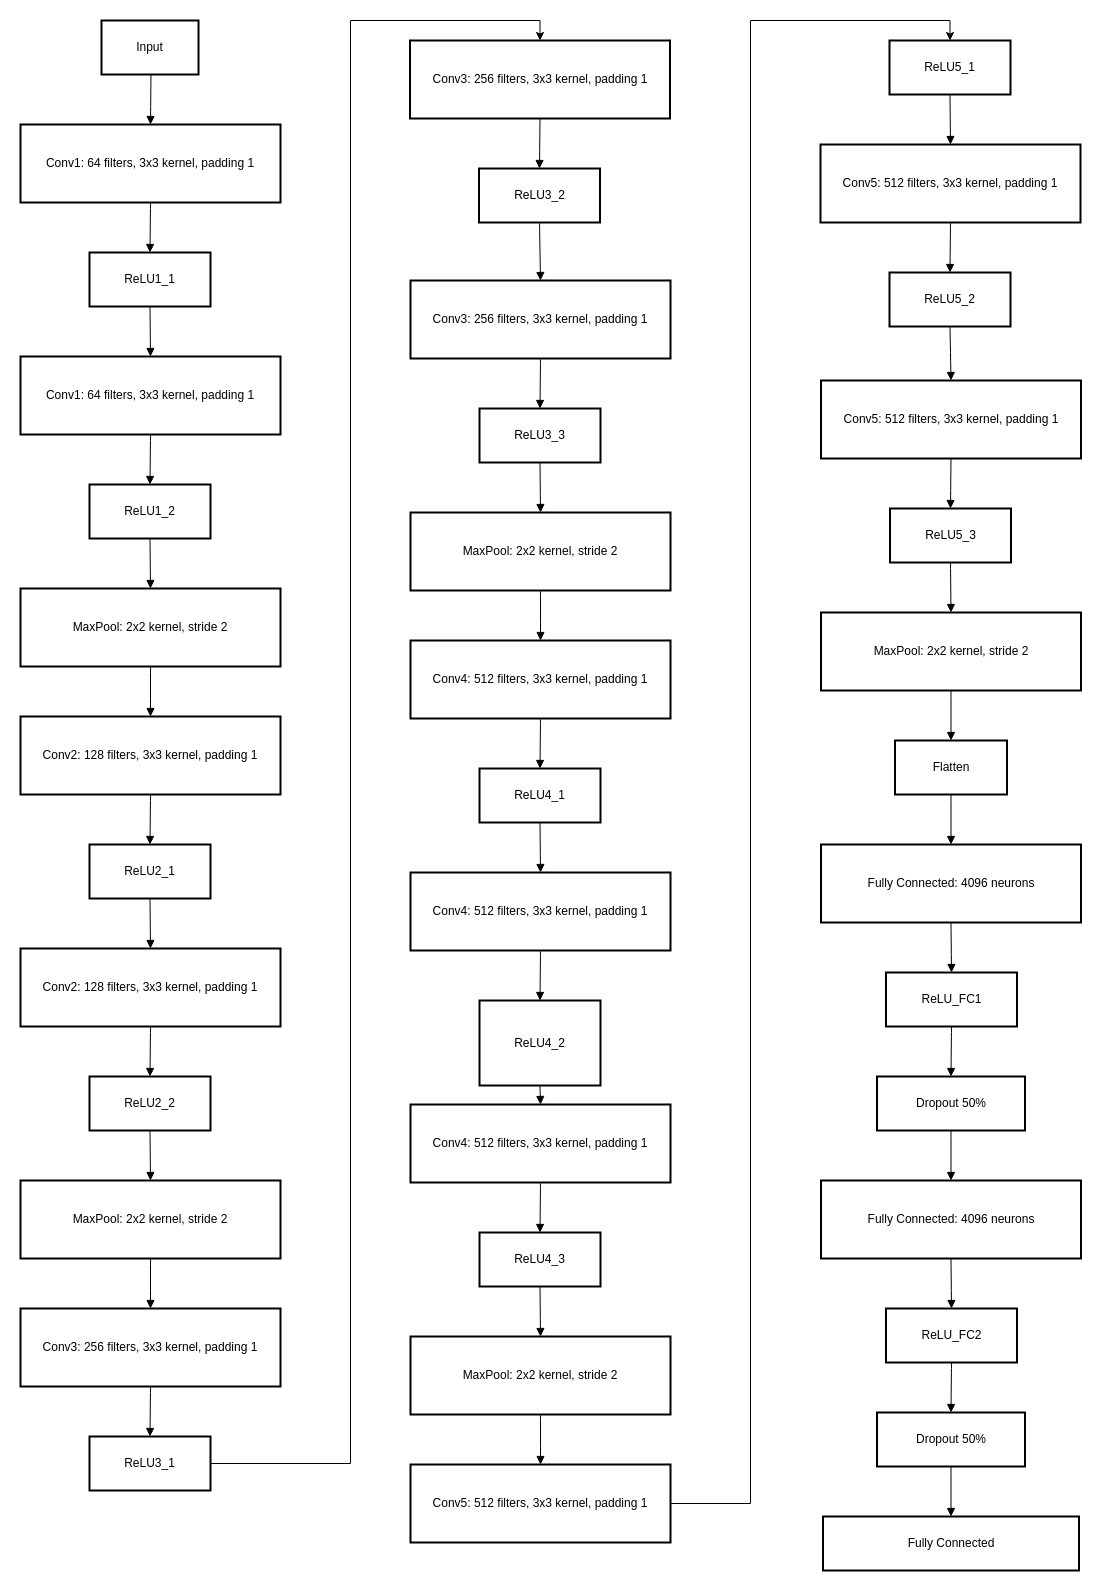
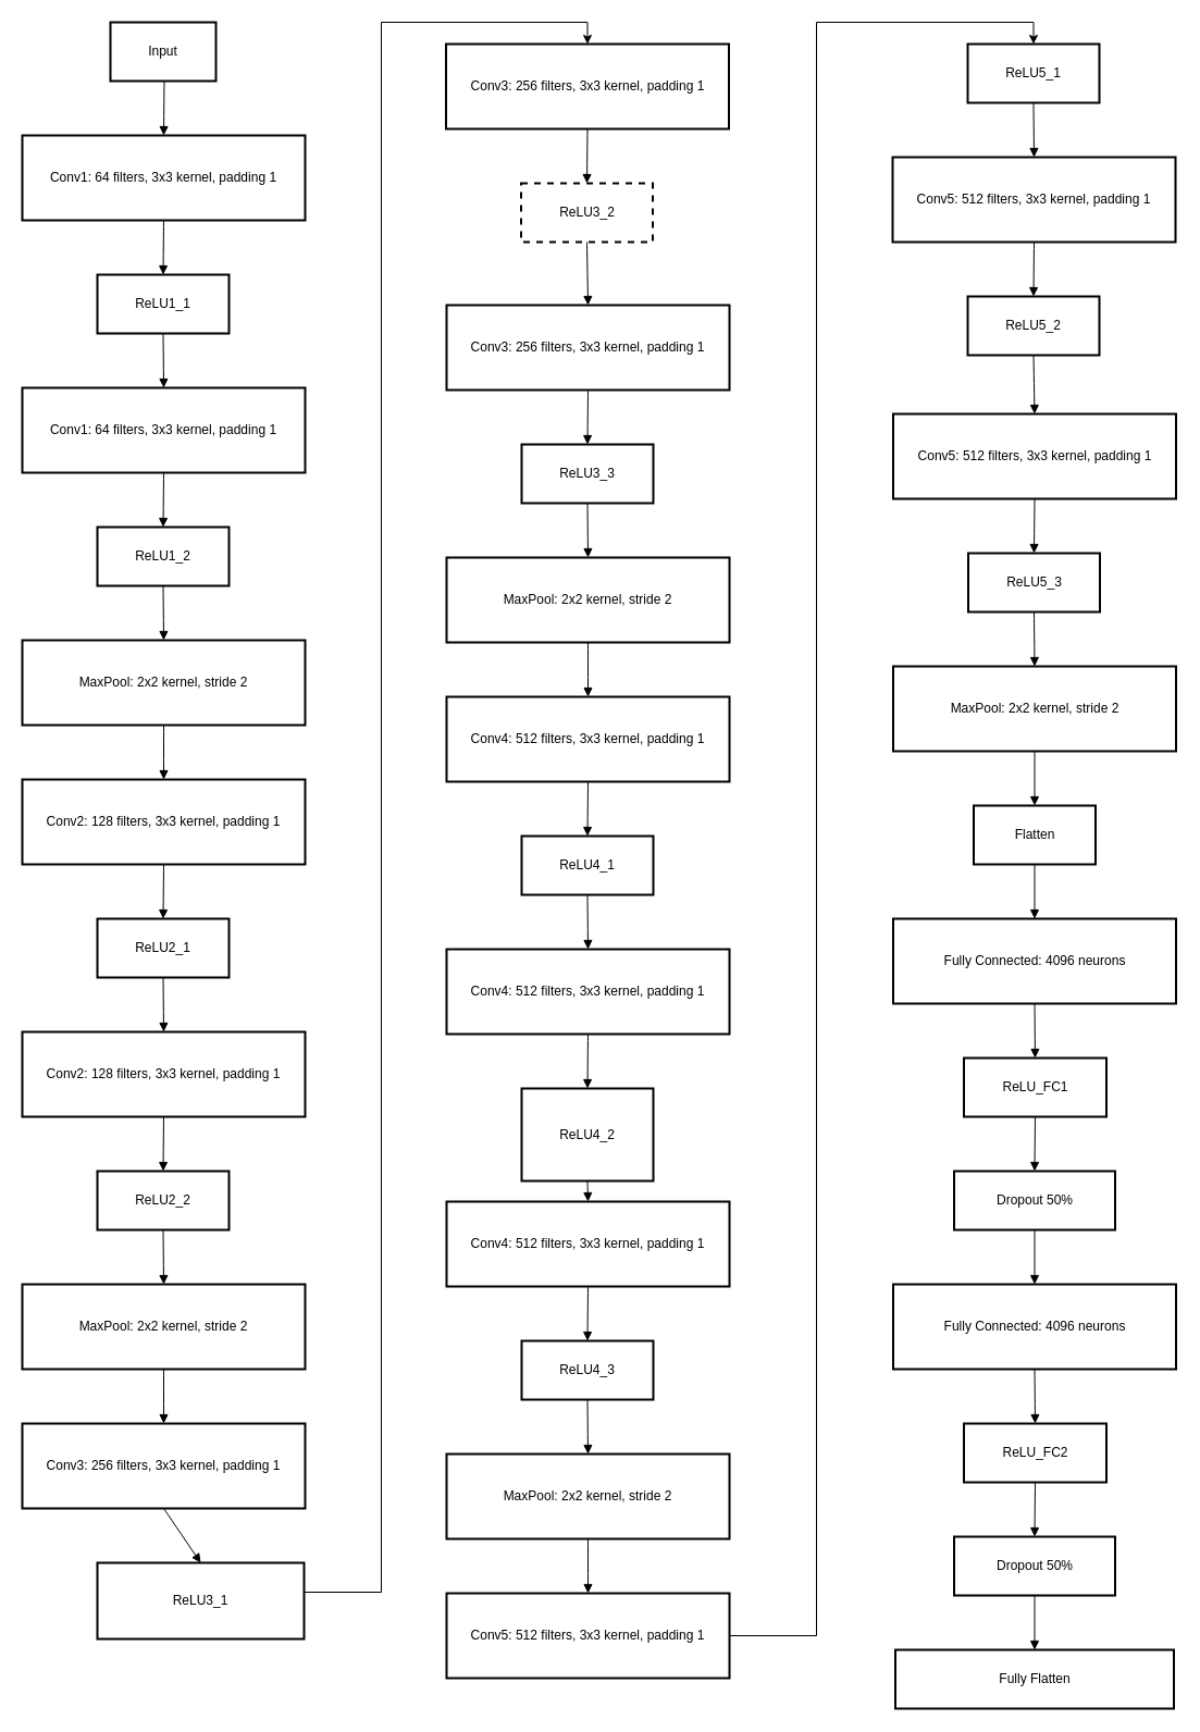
- <mxCell id="17" value="ReLU3_2" style="whiteSpace=wrap;strokeWidth=2;" parent="1" vertex="1"><mxGeometry x="478.5" y="168" width="121" height="54" as="geometry" /></mxCell>
+ <mxCell id="17" value="ReLU3_2" style="whiteSpace=wrap;strokeWidth=2;dashed=1;" parent="1" vertex="1"><mxGeometry x="478.5" y="168" width="121" height="54" as="geometry" /></mxCell>
- <mxCell id="15" value="ReLU3_1" style="whiteSpace=wrap;strokeWidth=2;" parent="1" vertex="1"><mxGeometry x="89" y="1436" width="121" height="54" as="geometry" /></mxCell>
+ <mxCell id="15" value="ReLU3_1" style="whiteSpace=wrap;strokeWidth=2;" parent="1" vertex="1"><mxGeometry x="89" y="1436" width="190" height="70" as="geometry" /></mxCell>
- <mxCell id="43" value="Fully Connected" style="whiteSpace=wrap;strokeWidth=2;" parent="1" vertex="1"><mxGeometry x="822.5" y="1516" width="256" height="54" as="geometry" /></mxCell>
+ <mxCell id="43" value="Fully Flatten" style="whiteSpace=wrap;strokeWidth=2;" parent="1" vertex="1"><mxGeometry x="822.5" y="1516" width="256" height="54" as="geometry" /></mxCell>
